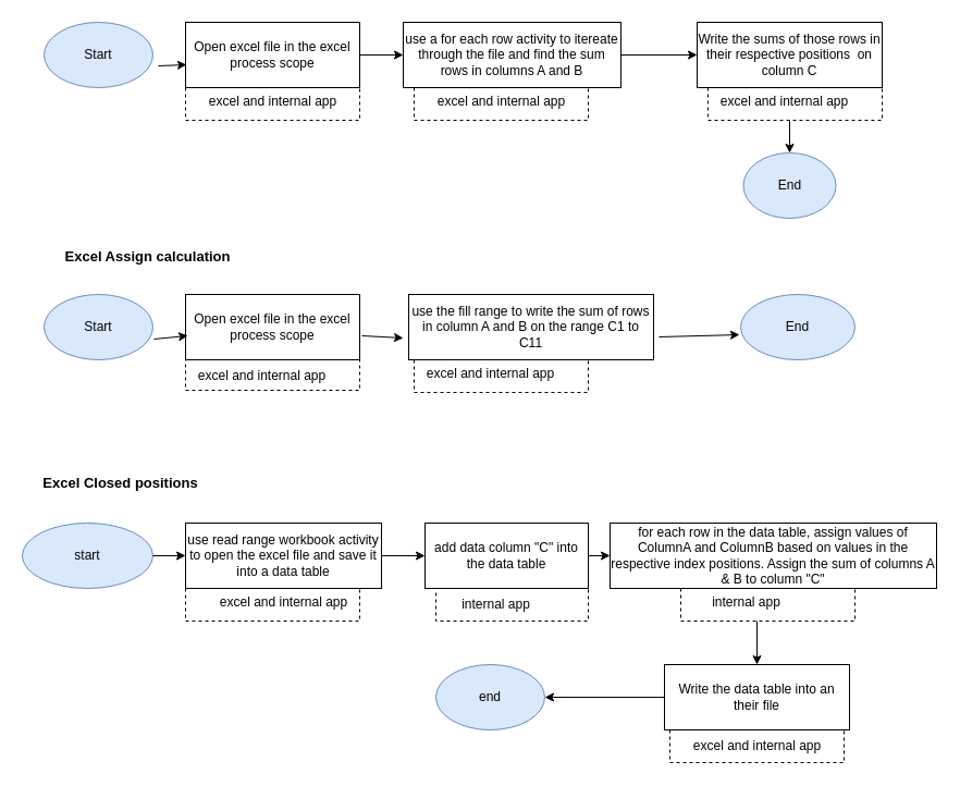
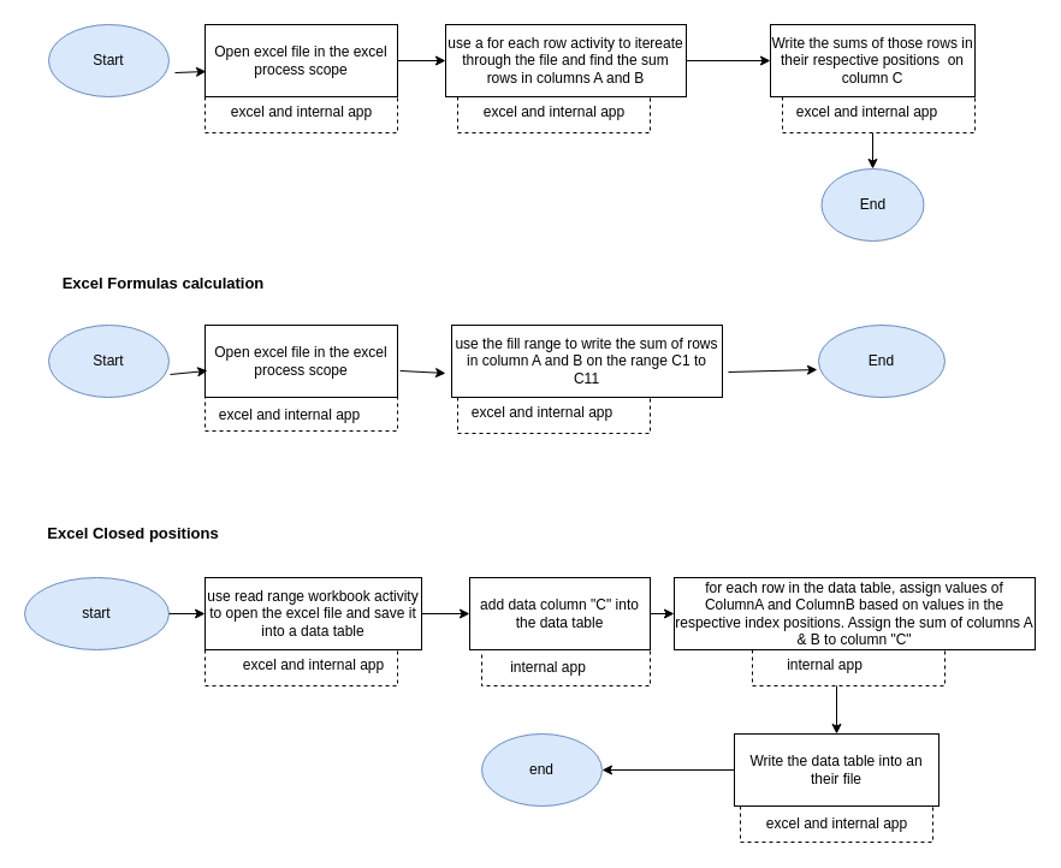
- <mxCell id="18" value="&lt;b style=&quot;border-color: var(--border-color); font-size: 13px;&quot;&gt;Excel Assign calculation&lt;/b&gt;" style="text;html=1;align=center;verticalAlign=middle;resizable=0;points=[];autosize=1;strokeColor=none;fillColor=none;" vertex="1" parent="1"><mxGeometry x="40" y="220" width="190" height="30" as="geometry" /></mxCell>
+ <mxCell id="18" value="&lt;b style=&quot;border-color: var(--border-color); font-size: 13px;&quot;&gt;Excel Formulas calculation&lt;/b&gt;" style="text;html=1;align=center;verticalAlign=middle;resizable=0;points=[];autosize=1;strokeColor=none;fillColor=none;" vertex="1" parent="1"><mxGeometry x="40" y="220" width="190" height="30" as="geometry" /></mxCell>
